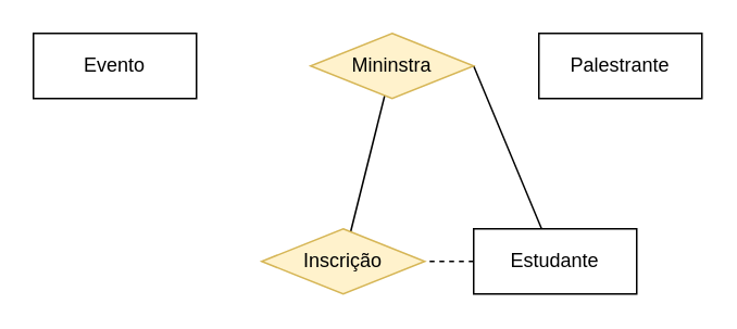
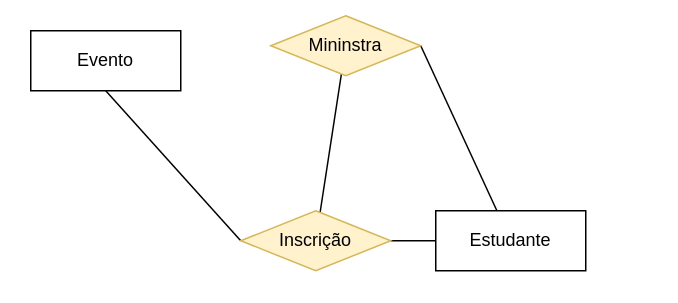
- <mxCell id="8" value="Mininstra" style="shape=rhombus;perimeter=rhombusPerimeter;whiteSpace=wrap;html=1;align=center;fillColor=#fff2cc;strokeColor=#d6b656;" vertex="1" parent="1"><mxGeometry x="190" y="20" width="100" height="40" as="geometry" /></mxCell>
+ <mxCell id="8" value="Mininstra" style="shape=rhombus;perimeter=rhombusPerimeter;whiteSpace=wrap;html=1;align=center;fillColor=#fff2cc;strokeColor=#d6b656;" vertex="1" parent="1"><mxGeometry x="180" y="10" width="100" height="40" as="geometry" /></mxCell>
- <mxCell id="3" value="Palestrante" style="whiteSpace=wrap;html=1;align=center;" vertex="1" parent="1"><mxGeometry x="330" y="20" width="100" height="40" as="geometry" /></mxCell>
+ <mxCell id="9" style="edgeStyle=none;html=1;exitX=0;exitY=0.5;exitDx=0;exitDy=0;entryX=0.5;entryY=1;entryDx=0;entryDy=0;endArrow=none;endFill=0;" edge="1" parent="1" source="10" target="2"><mxGeometry relative="1" as="geometry" /></mxCell>
- <mxCell id="4" style="edgeStyle=none;html=1;entryX=1;entryY=0.5;entryDx=0;entryDy=0;endArrow=none;endFill=0;dashed=1;" edge="1" parent="1" source="5" target="10"><mxGeometry relative="1" as="geometry" /></mxCell>
+ <mxCell id="4" style="edgeStyle=none;html=1;entryX=1;entryY=0.5;entryDx=0;entryDy=0;endArrow=none;endFill=0;" edge="1" parent="1" source="5" target="10"><mxGeometry relative="1" as="geometry" /></mxCell>
